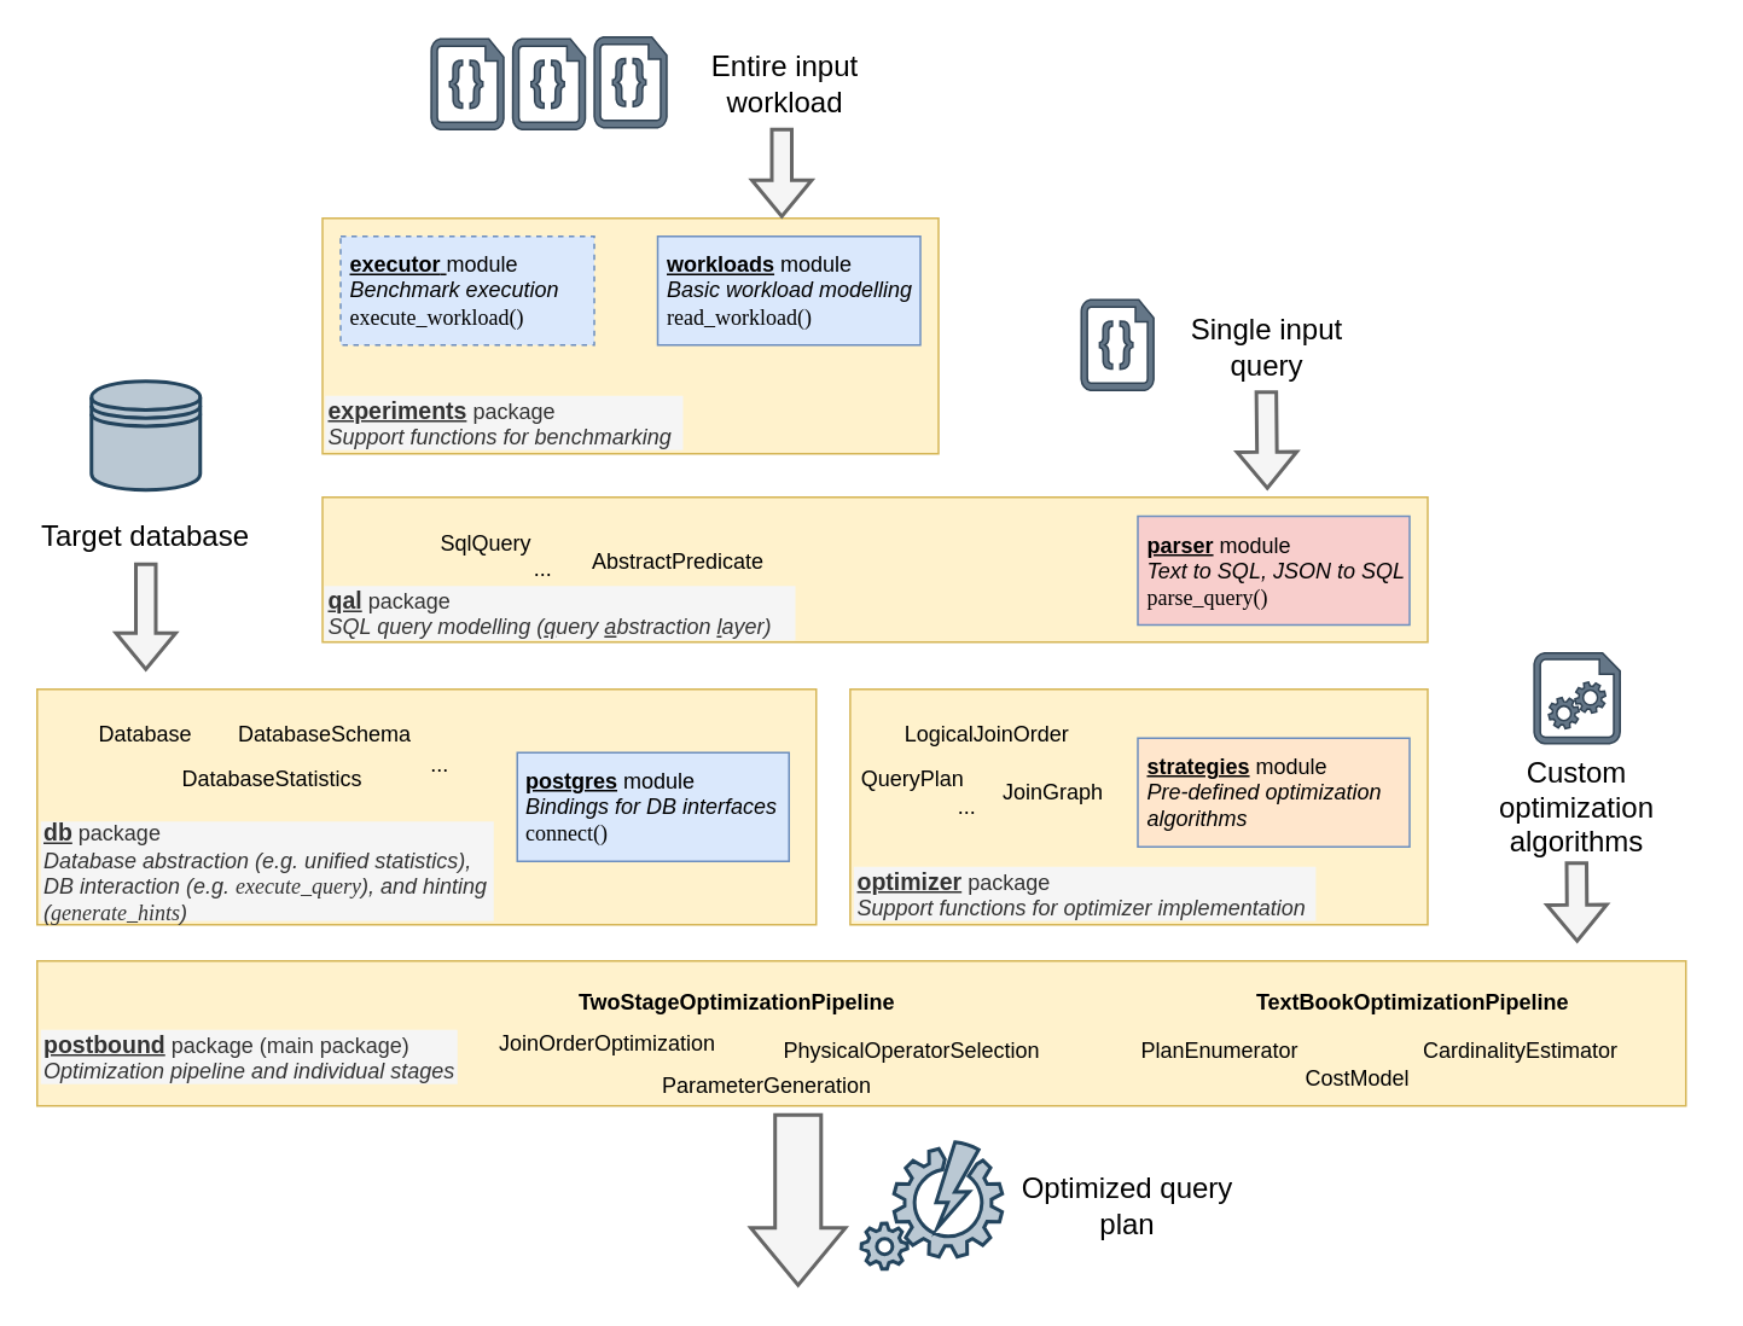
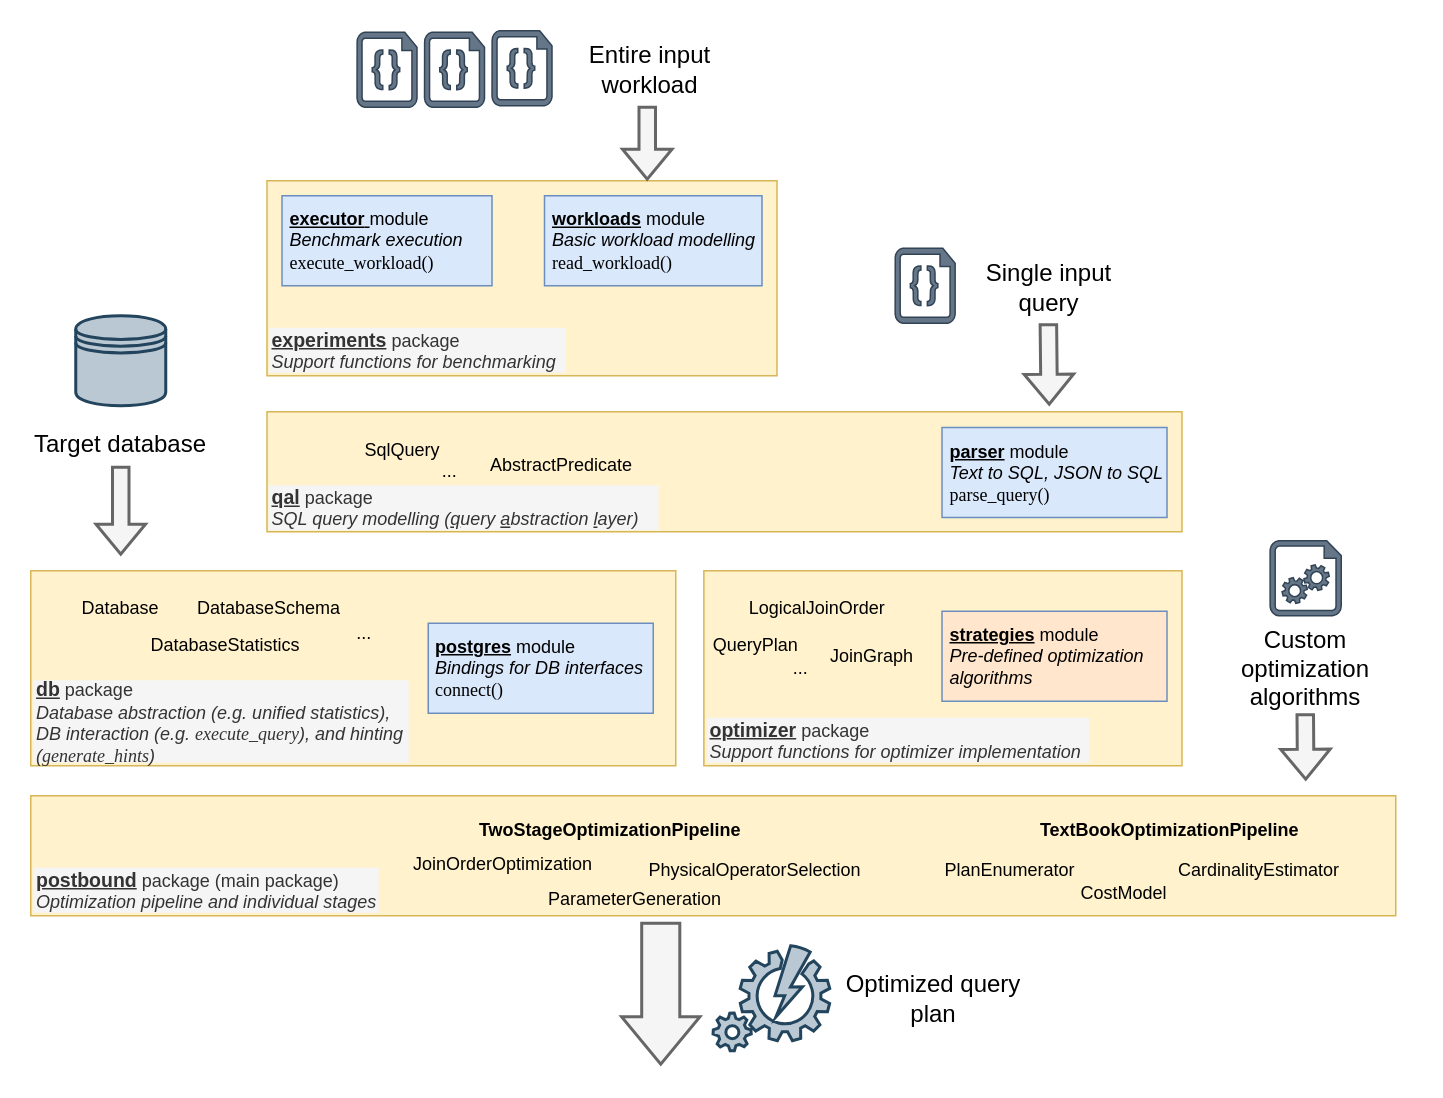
- <mxCell id="6" value="&lt;u style=&quot;&quot;&gt;&lt;b&gt;executor&lt;/b&gt;&lt;i style=&quot;&quot;&gt;&lt;b&gt;&amp;nbsp;&lt;/b&gt;&lt;/i&gt;&lt;/u&gt;module&lt;br&gt;&lt;i&gt;Benchmark execution&lt;/i&gt;&lt;br&gt;&lt;font face=&quot;Lucida Console&quot;&gt;execute_workload()&lt;/font&gt;" style="rounded=0;whiteSpace=wrap;html=1;align=left;spacingLeft=3;fillColor=#dae8fc;strokeColor=#6c8ebf;dashed=1;" vertex="1" parent="2"><mxGeometry x="10" y="10" width="140" height="60" as="geometry" /></mxCell>
+ <mxCell id="6" value="&lt;u style=&quot;&quot;&gt;&lt;b&gt;executor&lt;/b&gt;&lt;i style=&quot;&quot;&gt;&lt;b&gt;&amp;nbsp;&lt;/b&gt;&lt;/i&gt;&lt;/u&gt;module&lt;br&gt;&lt;i&gt;Benchmark execution&lt;/i&gt;&lt;br&gt;&lt;font face=&quot;Lucida Console&quot;&gt;execute_workload()&lt;/font&gt;" style="rounded=0;whiteSpace=wrap;html=1;align=left;spacingLeft=3;fillColor=#dae8fc;strokeColor=#6c8ebf;" vertex="1" parent="2"><mxGeometry x="10" y="10" width="140" height="60" as="geometry" /></mxCell>
- <mxCell id="13" value="&lt;b&gt;&lt;u&gt;parser&lt;/u&gt;&lt;/b&gt; module&lt;br&gt;&lt;i&gt;Text to SQL, JSON to SQL&lt;/i&gt;&lt;br&gt;&lt;font face=&quot;Lucida Console&quot;&gt;parse_query()&lt;/font&gt;" style="rounded=0;whiteSpace=wrap;html=1;align=left;spacingLeft=3;fillColor=#f8cecc;strokeColor=#6c8ebf;" vertex="1" parent="7"><mxGeometry x="450" y="10.5" width="150" height="60" as="geometry" /></mxCell>
+ <mxCell id="13" value="&lt;b&gt;&lt;u&gt;parser&lt;/u&gt;&lt;/b&gt; module&lt;br&gt;&lt;i&gt;Text to SQL, JSON to SQL&lt;/i&gt;&lt;br&gt;&lt;font face=&quot;Lucida Console&quot;&gt;parse_query()&lt;/font&gt;" style="rounded=0;whiteSpace=wrap;html=1;align=left;spacingLeft=3;fillColor=#dae8fc;strokeColor=#6c8ebf;" vertex="1" parent="7"><mxGeometry x="450" y="10.5" width="150" height="60" as="geometry" /></mxCell>
- <mxCell id="33" value="&lt;b&gt;&lt;u&gt;&lt;font style=&quot;font-size: 13px;&quot;&gt;postbound&lt;/font&gt;&lt;/u&gt;&lt;/b&gt; package (main package)&lt;br&gt;&lt;i&gt;Optimization pipeline and individual stages&lt;/i&gt;" style="text;html=1;align=left;verticalAlign=middle;whiteSpace=wrap;rounded=0;strokeColor=none;fillColor=#f5f5f5;fontColor=#333333;" vertex="1" parent="31"><mxGeometry x="2" y="38" width="230" height="30" as="geometry" /></mxCell>
+ <mxCell id="33" value="&lt;b&gt;&lt;u&gt;&lt;font style=&quot;font-size: 13px;&quot;&gt;postbound&lt;/font&gt;&lt;/u&gt;&lt;/b&gt; package (main package)&lt;br&gt;&lt;i&gt;Optimization pipeline and individual stages&lt;/i&gt;" style="text;html=1;align=left;verticalAlign=middle;whiteSpace=wrap;rounded=0;strokeColor=none;fillColor=#f5f5f5;fontColor=#333333;" vertex="1" parent="31"><mxGeometry x="2" y="48" width="230" height="30" as="geometry" /></mxCell>
